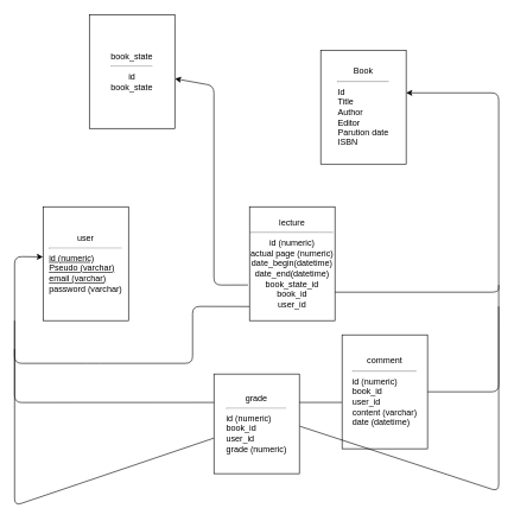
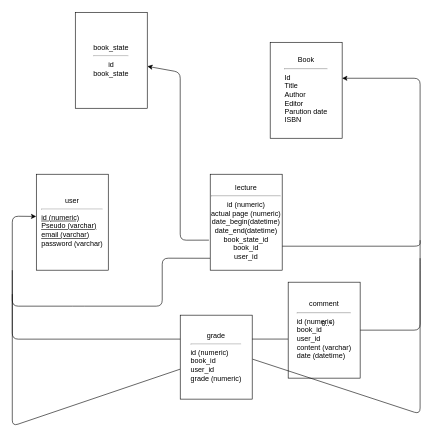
+ <mxCell id="15" value="0..*" style="rounded=0;whiteSpace=wrap;html=1;strokeColor=none;fillColor=none;" parent="1" vertex="1"><mxGeometry x="530" y="530" width="30" height="20" as="geometry" /></mxCell>
